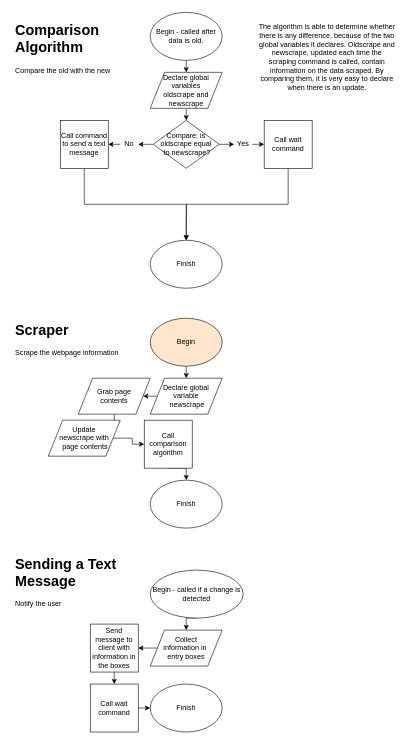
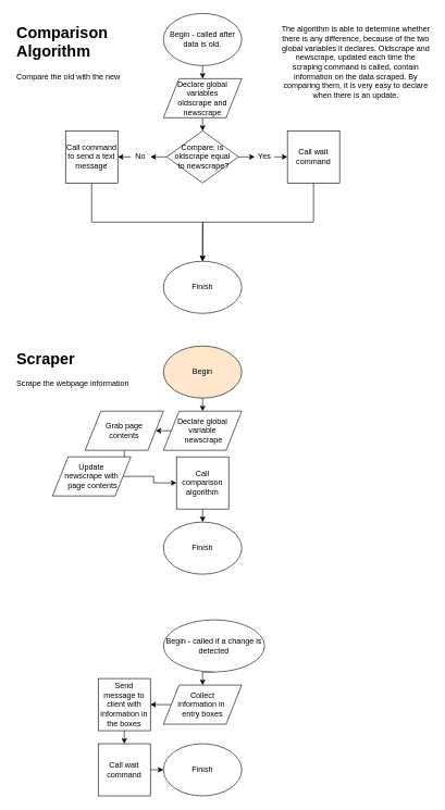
- <mxCell id="30" value="Call comparison algorithm" style="whiteSpace=wrap;html=1;aspect=fixed;" vertex="1" parent="1"><mxGeometry x="240" y="700" width="80" height="80" as="geometry" /></mxCell>
+ <mxCell id="30" value="Call comparison algorithm" style="whiteSpace=wrap;html=1;aspect=fixed;" vertex="1" parent="1"><mxGeometry x="270" y="700" width="80" height="80" as="geometry" /></mxCell>
- <mxCell id="32" value="&lt;h1&gt;Sending a Text Message&lt;/h1&gt;&lt;div&gt;Notify the user&lt;/div&gt;" style="text;html=1;strokeColor=none;fillColor=none;spacing=5;spacingTop=-20;whiteSpace=wrap;overflow=hidden;rounded=0;" vertex="1" parent="1"><mxGeometry x="20" y="920" width="190" height="120" as="geometry" /></mxCell>
